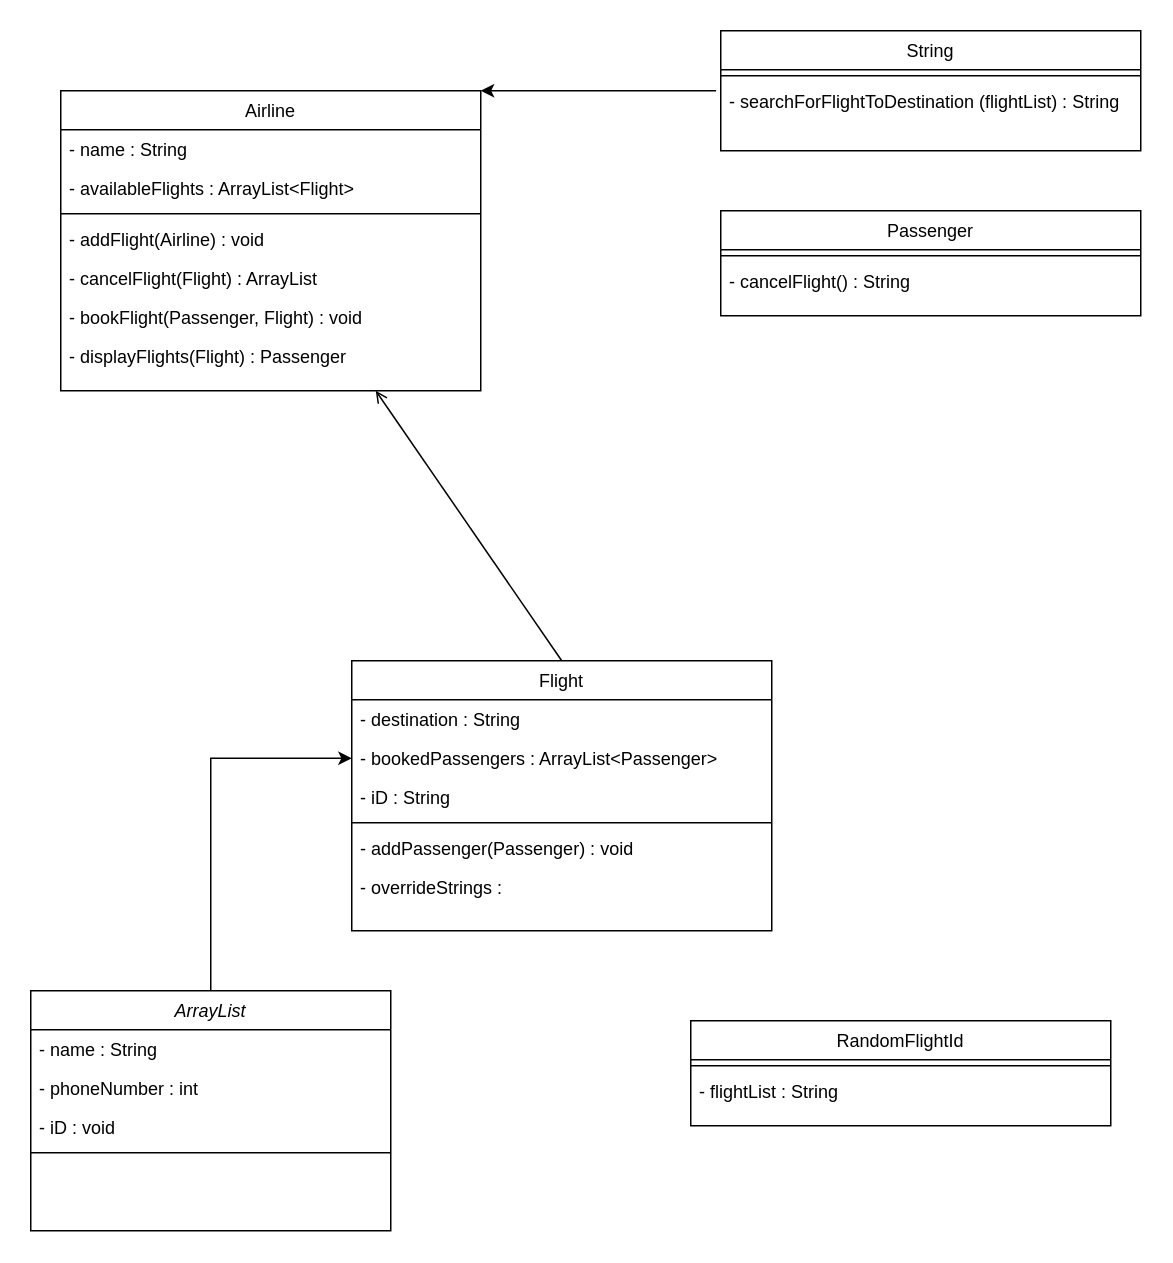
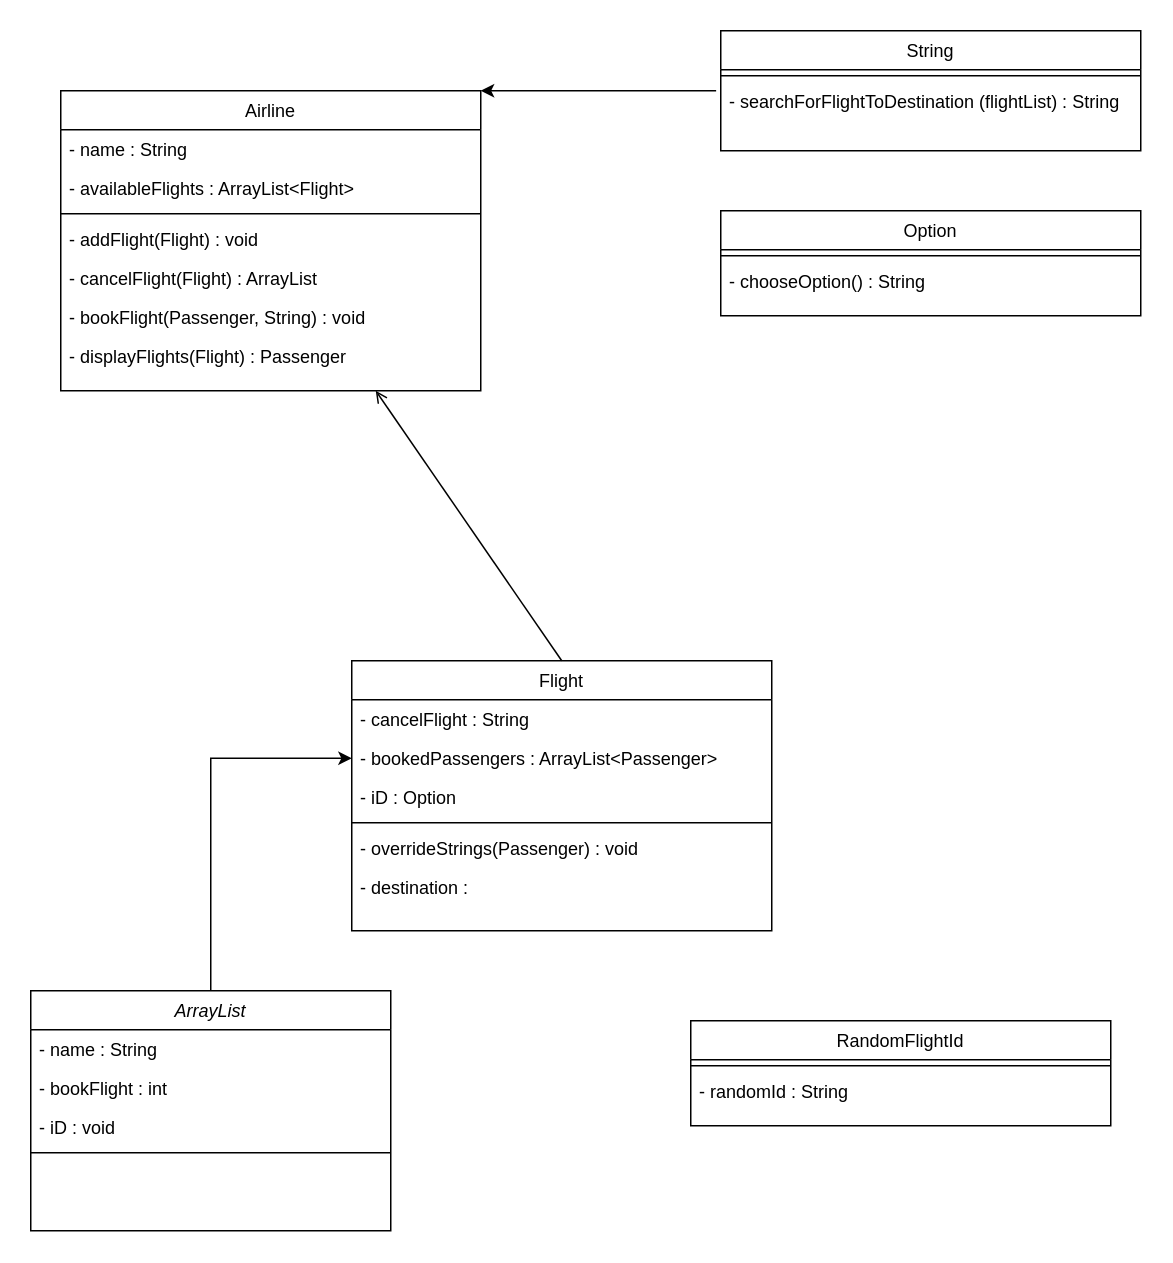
- <mxCell id="28" value="Passenger" style="swimlane;fontStyle=0;align=center;verticalAlign=top;childLayout=stackLayout;horizontal=1;startSize=26;horizontalStack=0;resizeParent=1;resizeLast=0;collapsible=1;marginBottom=0;rounded=0;shadow=0;strokeWidth=1;" vertex="1" parent="1"><mxGeometry x="480" y="140" width="280" height="70" as="geometry"><mxRectangle x="550" y="140" width="160" height="26" as="alternateBounds" /></mxGeometry></mxCell>
+ <mxCell id="28" value="Option" style="swimlane;fontStyle=0;align=center;verticalAlign=top;childLayout=stackLayout;horizontal=1;startSize=26;horizontalStack=0;resizeParent=1;resizeLast=0;collapsible=1;marginBottom=0;rounded=0;shadow=0;strokeWidth=1;" vertex="1" parent="1"><mxGeometry x="480" y="140" width="280" height="70" as="geometry"><mxRectangle x="550" y="140" width="160" height="26" as="alternateBounds" /></mxGeometry></mxCell>
- <mxCell id="18" value="- addFlight(Airline) : void" style="text;align=left;verticalAlign=top;spacingLeft=4;spacingRight=4;overflow=hidden;rotatable=0;points=[[0,0.5],[1,0.5]];portConstraint=eastwest;" parent="14" vertex="1"><mxGeometry y="86" width="280" height="26" as="geometry" /></mxCell>
+ <mxCell id="18" value="- addFlight(Flight) : void" style="text;align=left;verticalAlign=top;spacingLeft=4;spacingRight=4;overflow=hidden;rotatable=0;points=[[0,0.5],[1,0.5]];portConstraint=eastwest;" parent="14" vertex="1"><mxGeometry y="86" width="280" height="26" as="geometry" /></mxCell>
- <mxCell id="30" value="- cancelFlight() : String " style="text;align=left;verticalAlign=top;spacingLeft=4;spacingRight=4;overflow=hidden;rotatable=0;points=[[0,0.5],[1,0.5]];portConstraint=eastwest;" vertex="1" parent="28"><mxGeometry y="34" width="280" height="26" as="geometry" /></mxCell>
+ <mxCell id="30" value="- chooseOption() : String " style="text;align=left;verticalAlign=top;spacingLeft=4;spacingRight=4;overflow=hidden;rotatable=0;points=[[0,0.5],[1,0.5]];portConstraint=eastwest;" vertex="1" parent="28"><mxGeometry y="34" width="280" height="26" as="geometry" /></mxCell>
- <mxCell id="20" value="- bookFlight(Passenger, Flight) : void" style="text;align=left;verticalAlign=top;spacingLeft=4;spacingRight=4;overflow=hidden;rotatable=0;points=[[0,0.5],[1,0.5]];portConstraint=eastwest;" parent="14" vertex="1"><mxGeometry y="138" width="280" height="26" as="geometry" /></mxCell>
+ <mxCell id="20" value="- bookFlight(Passenger, String) : void" style="text;align=left;verticalAlign=top;spacingLeft=4;spacingRight=4;overflow=hidden;rotatable=0;points=[[0,0.5],[1,0.5]];portConstraint=eastwest;" parent="14" vertex="1"><mxGeometry y="138" width="280" height="26" as="geometry" /></mxCell>
- <mxCell id="8" value="- destination : String " style="text;align=left;verticalAlign=top;spacingLeft=4;spacingRight=4;overflow=hidden;rotatable=0;points=[[0,0.5],[1,0.5]];portConstraint=eastwest;" parent="7" vertex="1"><mxGeometry y="26" width="280" height="26" as="geometry" /></mxCell>
+ <mxCell id="8" value="- cancelFlight : String " style="text;align=left;verticalAlign=top;spacingLeft=4;spacingRight=4;overflow=hidden;rotatable=0;points=[[0,0.5],[1,0.5]];portConstraint=eastwest;" parent="7" vertex="1"><mxGeometry y="26" width="280" height="26" as="geometry" /></mxCell>
- <mxCell id="10" value="- iD : String" style="text;align=left;verticalAlign=top;spacingLeft=4;spacingRight=4;overflow=hidden;rotatable=0;points=[[0,0.5],[1,0.5]];portConstraint=eastwest;rounded=0;shadow=0;html=0;" parent="7" vertex="1"><mxGeometry y="78" width="280" height="26" as="geometry" /></mxCell>
+ <mxCell id="10" value="- iD : Option" style="text;align=left;verticalAlign=top;spacingLeft=4;spacingRight=4;overflow=hidden;rotatable=0;points=[[0,0.5],[1,0.5]];portConstraint=eastwest;rounded=0;shadow=0;html=0;" parent="7" vertex="1"><mxGeometry y="78" width="280" height="26" as="geometry" /></mxCell>
- <mxCell id="12" value="- addPassenger(Passenger) : void" style="text;align=left;verticalAlign=top;spacingLeft=4;spacingRight=4;overflow=hidden;rotatable=0;points=[[0,0.5],[1,0.5]];portConstraint=eastwest;" parent="7" vertex="1"><mxGeometry y="112" width="280" height="26" as="geometry" /></mxCell>
+ <mxCell id="12" value="- overrideStrings(Passenger) : void" style="text;align=left;verticalAlign=top;spacingLeft=4;spacingRight=4;overflow=hidden;rotatable=0;points=[[0,0.5],[1,0.5]];portConstraint=eastwest;" parent="7" vertex="1"><mxGeometry y="112" width="280" height="26" as="geometry" /></mxCell>
- <mxCell id="13" value="- overrideStrings : " style="text;align=left;verticalAlign=top;spacingLeft=4;spacingRight=4;overflow=hidden;rotatable=0;points=[[0,0.5],[1,0.5]];portConstraint=eastwest;" parent="7" vertex="1"><mxGeometry y="138" width="280" height="26" as="geometry" /></mxCell>
+ <mxCell id="13" value="- destination : " style="text;align=left;verticalAlign=top;spacingLeft=4;spacingRight=4;overflow=hidden;rotatable=0;points=[[0,0.5],[1,0.5]];portConstraint=eastwest;" parent="7" vertex="1"><mxGeometry y="138" width="280" height="26" as="geometry" /></mxCell>
- <mxCell id="4" value="- phoneNumber : int" style="text;align=left;verticalAlign=top;spacingLeft=4;spacingRight=4;overflow=hidden;rotatable=0;points=[[0,0.5],[1,0.5]];portConstraint=eastwest;rounded=0;shadow=0;html=0;" parent="2" vertex="1"><mxGeometry y="52" width="240" height="26" as="geometry" /></mxCell>
+ <mxCell id="4" value="- bookFlight : int" style="text;align=left;verticalAlign=top;spacingLeft=4;spacingRight=4;overflow=hidden;rotatable=0;points=[[0,0.5],[1,0.5]];portConstraint=eastwest;rounded=0;shadow=0;html=0;" parent="2" vertex="1"><mxGeometry y="52" width="240" height="26" as="geometry" /></mxCell>
- <mxCell id="33" value="- flightList : String" style="text;align=left;verticalAlign=top;spacingLeft=4;spacingRight=4;overflow=hidden;rotatable=0;points=[[0,0.5],[1,0.5]];portConstraint=eastwest;" vertex="1" parent="31"><mxGeometry y="34" width="280" height="26" as="geometry" /></mxCell>
+ <mxCell id="33" value="- randomId : String" style="text;align=left;verticalAlign=top;spacingLeft=4;spacingRight=4;overflow=hidden;rotatable=0;points=[[0,0.5],[1,0.5]];portConstraint=eastwest;" vertex="1" parent="31"><mxGeometry y="34" width="280" height="26" as="geometry" /></mxCell>
